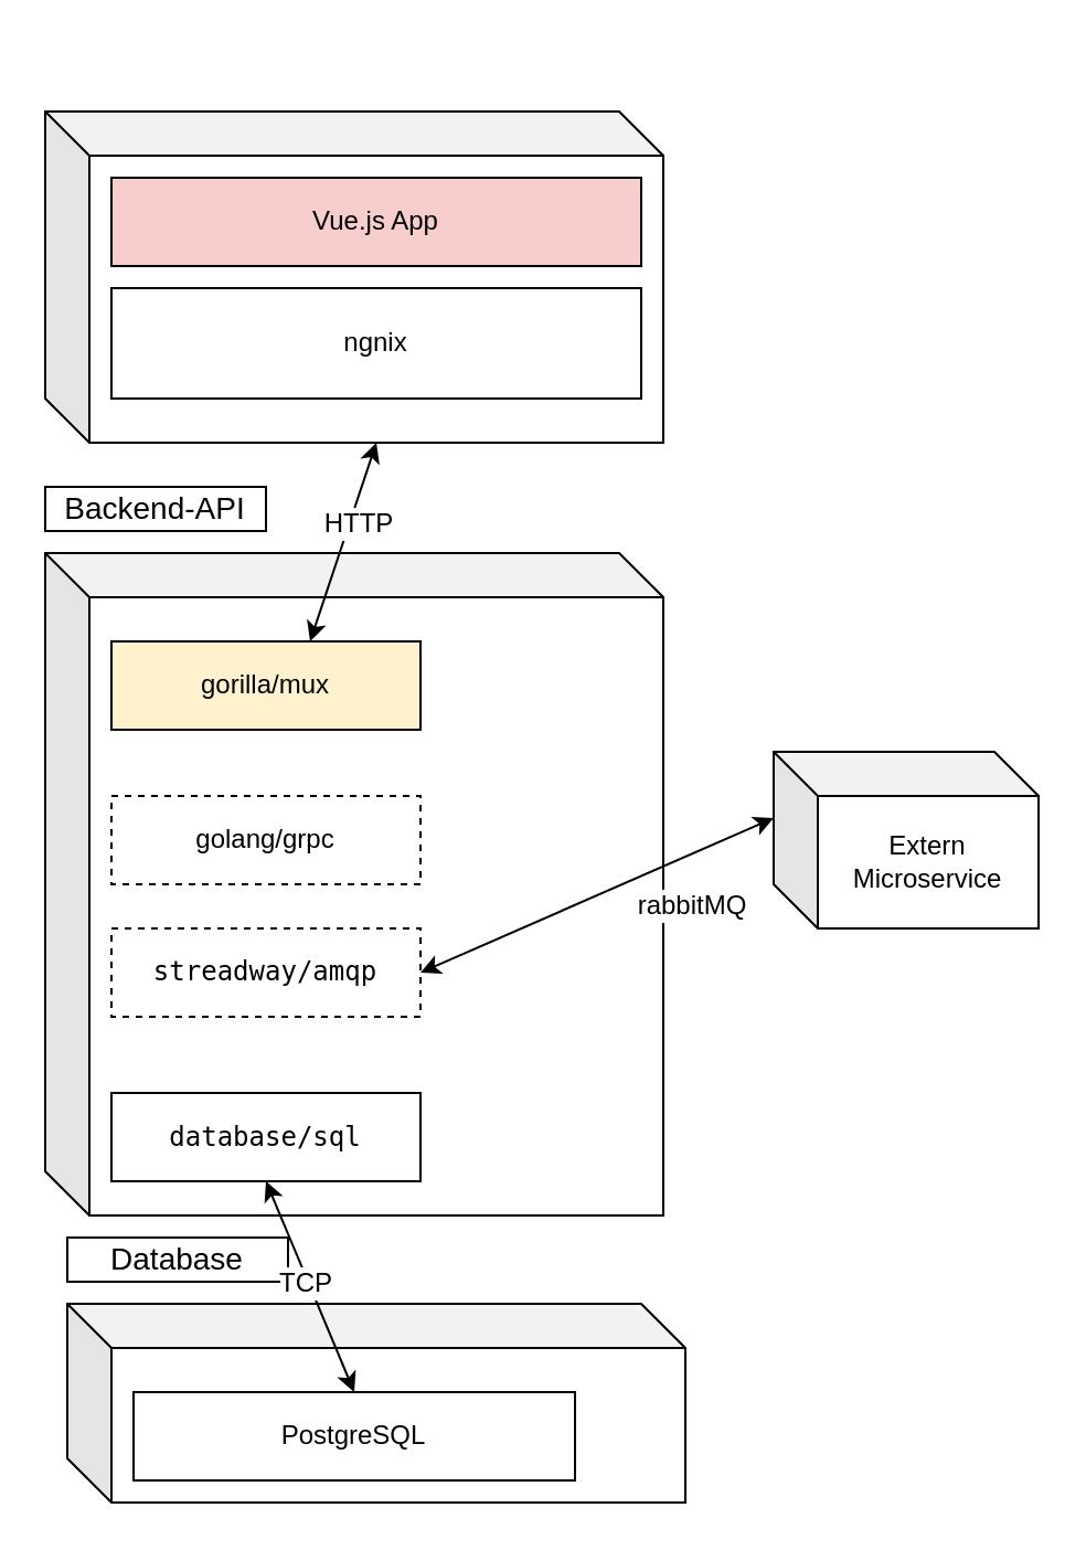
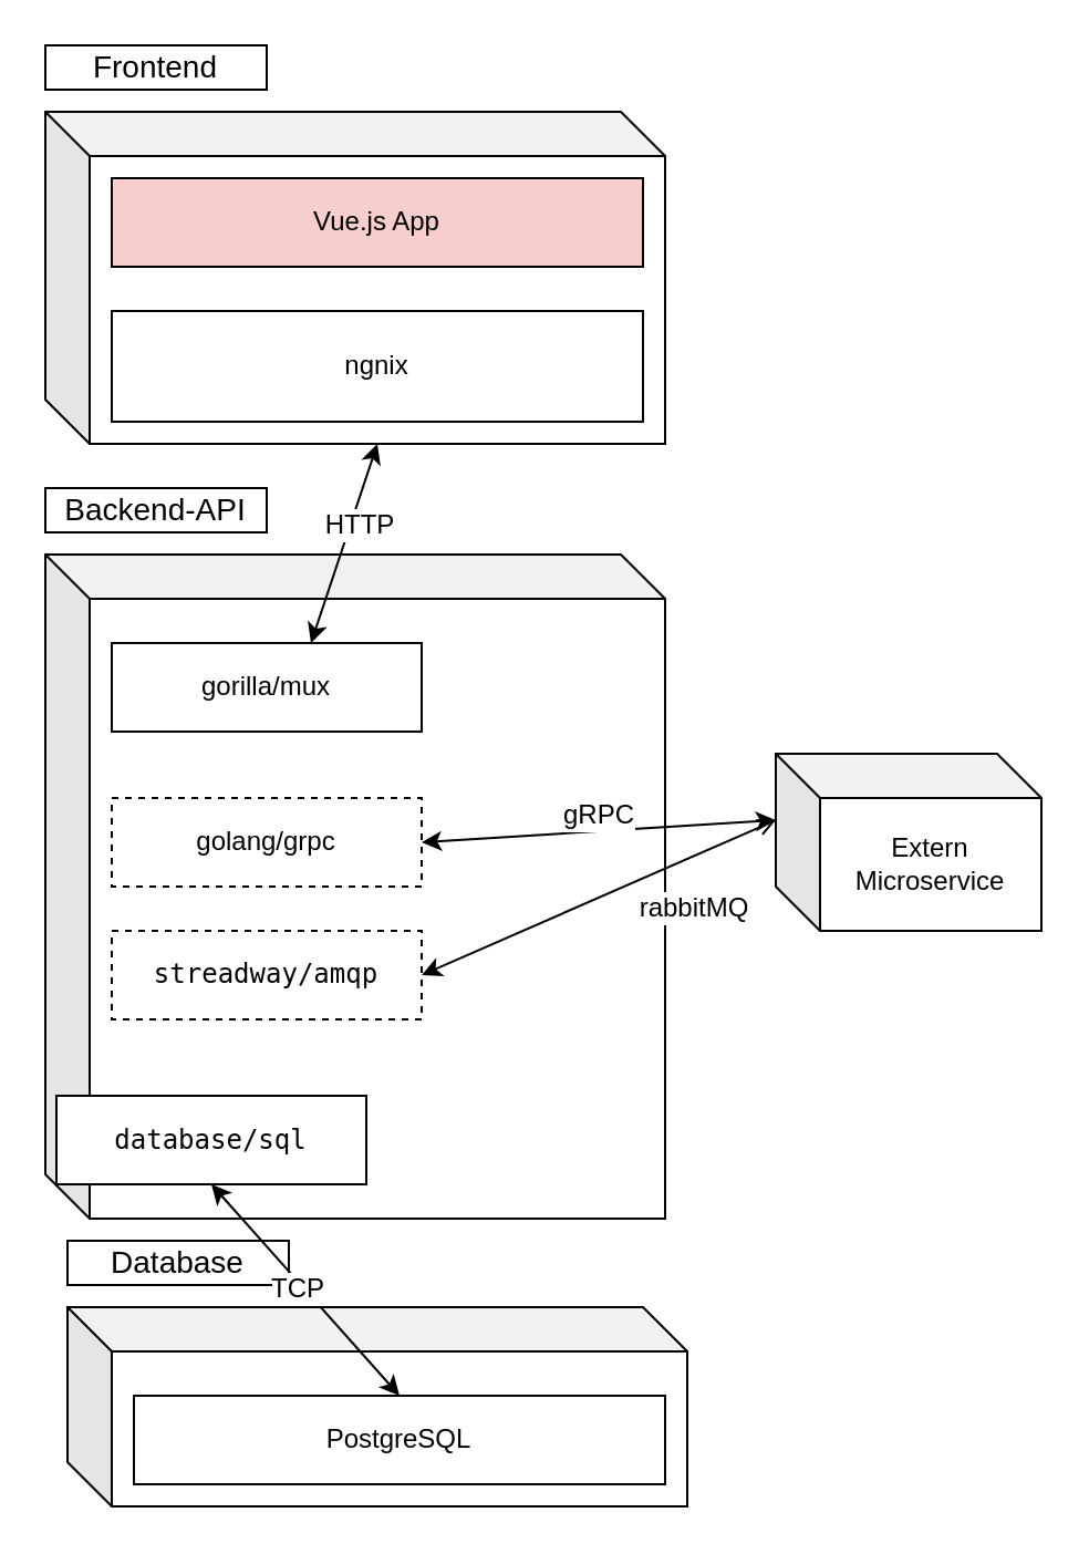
+ <mxCell id="4" value="Frontend" style="text;html=1;strokeColor=#000000;fillColor=none;align=center;verticalAlign=middle;whiteSpace=wrap;rounded=0;fontSize=14;" parent="1" vertex="1"><mxGeometry x="20" y="20" width="100" height="20" as="geometry" /></mxCell>
- <mxCell id="19" value="ngnix" style="rounded=0;whiteSpace=wrap;html=1;fontSize=12;" parent="1" vertex="1"><mxGeometry x="50" y="130" width="240" height="50" as="geometry" /></mxCell>
+ <mxCell id="19" value="ngnix" style="rounded=0;whiteSpace=wrap;html=1;fontSize=12;" parent="1" vertex="1"><mxGeometry x="50" y="140" width="240" height="50" as="geometry" /></mxCell>
- <mxCell id="23" value="gorilla/mux" style="rounded=0;whiteSpace=wrap;html=1;fillColor=#fff2cc;" vertex="1" parent="1"><mxGeometry x="50" y="290" width="140" height="40" as="geometry" /></mxCell>
+ <mxCell id="23" value="gorilla/mux" style="rounded=0;whiteSpace=wrap;html=1;" vertex="1" parent="1"><mxGeometry x="50" y="290" width="140" height="40" as="geometry" /></mxCell>
- <mxCell id="12" value="" style="endArrow=classic;html=1;fontSize=14;exitX=1;exitY=0.5;exitDx=0;exitDy=0;entryX=0;entryY=0;entryDx=0;entryDy=30;entryPerimeter=0;startArrow=classic;startFill=1;" parent="1" source="11" target="14" edge="1"><mxGeometry width="50" height="50" relative="1" as="geometry"><mxPoint x="160" y="500" as="sourcePoint" /><mxPoint x="380" y="540" as="targetPoint" /><Array as="points" /></mxGeometry></mxCell>
+ <mxCell id="12" value="" style="endArrow=open;html=1;fontSize=14;exitX=1;exitY=0.5;exitDx=0;exitDy=0;entryX=0;entryY=0;entryDx=0;entryDy=30;entryPerimeter=0;startArrow=classic;startFill=1;" parent="1" source="11" target="14" edge="1"><mxGeometry width="50" height="50" relative="1" as="geometry"><mxPoint x="160" y="500" as="sourcePoint" /><mxPoint x="380" y="540" as="targetPoint" /><Array as="points" /></mxGeometry></mxCell>
+ <mxCell id="15" value="" style="endArrow=classic;html=1;fontSize=14;exitX=1;exitY=0.5;exitDx=0;exitDy=0;entryX=0;entryY=0;entryDx=0;entryDy=30;entryPerimeter=0;startArrow=classic;startFill=1;" parent="1" source="10" target="14" edge="1"><mxGeometry width="50" height="50" relative="1" as="geometry"><mxPoint x="200" y="420" as="sourcePoint" /><mxPoint x="430" y="523.103" as="targetPoint" /></mxGeometry></mxCell>
+ <mxCell id="16" value="gRPC" style="edgeLabel;html=1;align=center;verticalAlign=middle;resizable=0;points=[];fontSize=12;" parent="15" vertex="1" connectable="0"><mxGeometry x="0.242" relative="1" as="geometry"><mxPoint x="-19.81" y="-6.24" as="offset" /></mxGeometry></mxCell>
- <mxCell id="20" value="&lt;pre class=&quot;lang-go hljs&quot;&gt;&lt;span class=&quot;hljs-string&quot;&gt;database/sql&lt;/span&gt;&lt;/pre&gt;" style="rounded=0;whiteSpace=wrap;html=1;" parent="1" vertex="1"><mxGeometry x="50" y="494.5" width="140" height="40" as="geometry" /></mxCell>
+ <mxCell id="20" value="&lt;pre class=&quot;lang-go hljs&quot;&gt;&lt;span class=&quot;hljs-string&quot;&gt;database/sql&lt;/span&gt;&lt;/pre&gt;" style="rounded=0;whiteSpace=wrap;html=1;" parent="1" vertex="1"><mxGeometry x="25" y="494.5" width="140" height="40" as="geometry" /></mxCell>
- <mxCell id="8" value="PostgreSQL" style="rounded=0;whiteSpace=wrap;html=1;" parent="1" vertex="1"><mxGeometry x="60" y="630" width="200" height="40" as="geometry" /></mxCell>
+ <mxCell id="8" value="PostgreSQL" style="rounded=0;whiteSpace=wrap;html=1;" parent="1" vertex="1"><mxGeometry x="60" y="630" width="240" height="40" as="geometry" /></mxCell>
